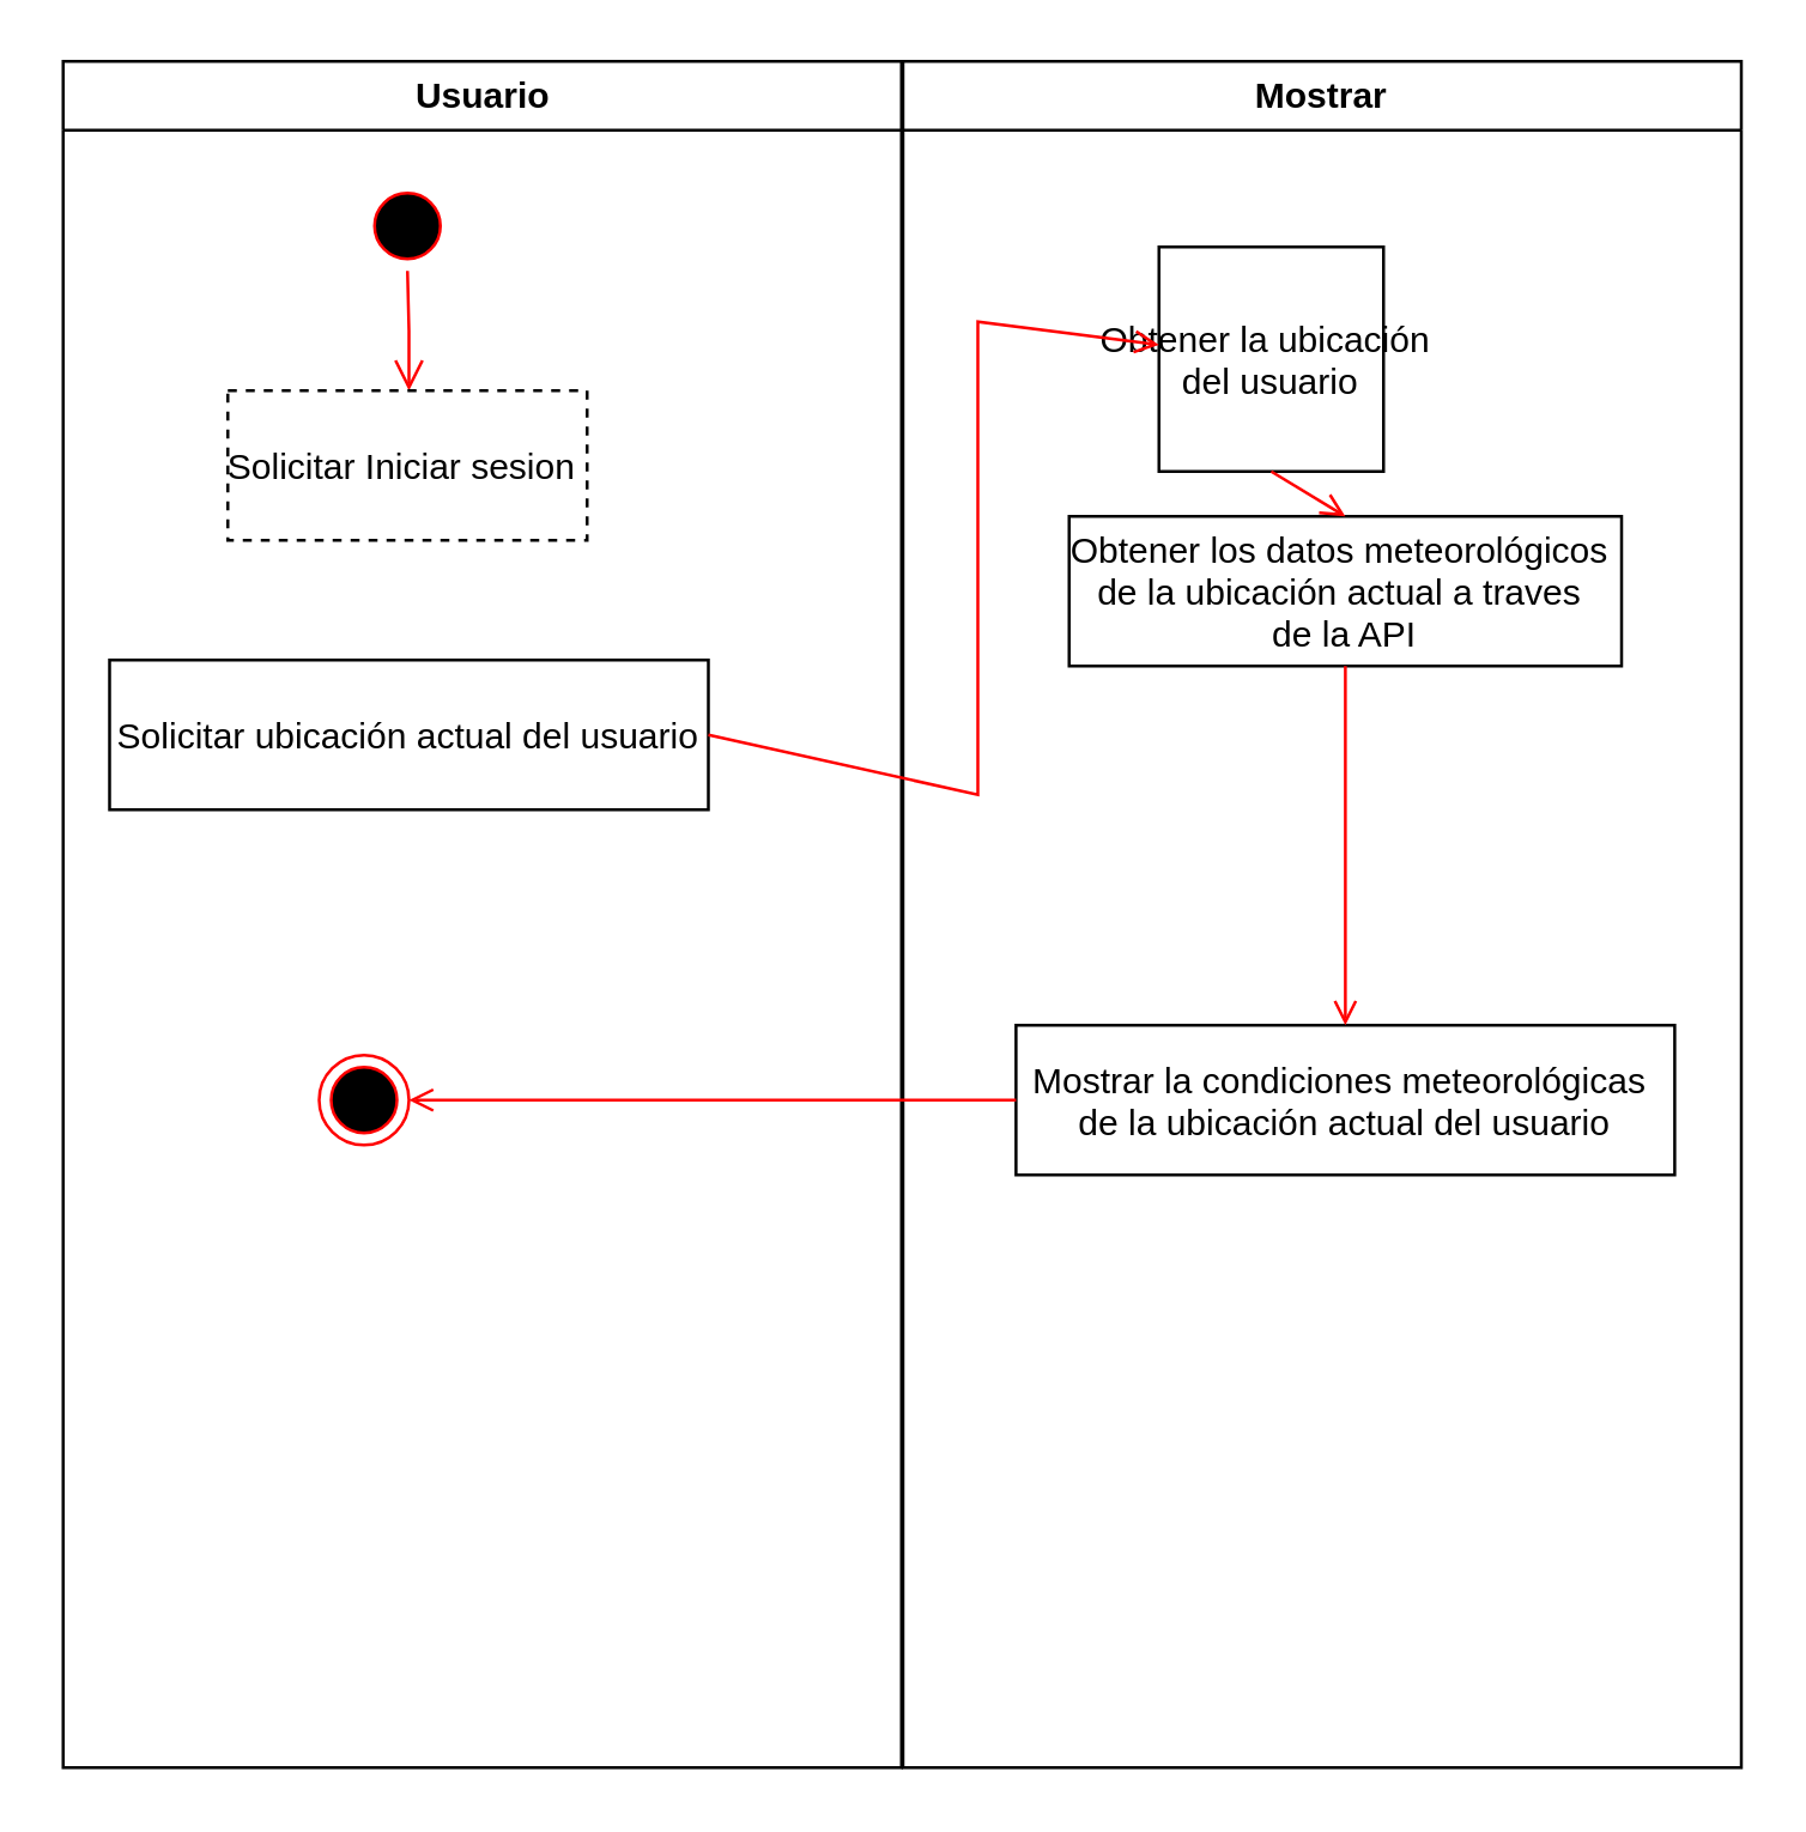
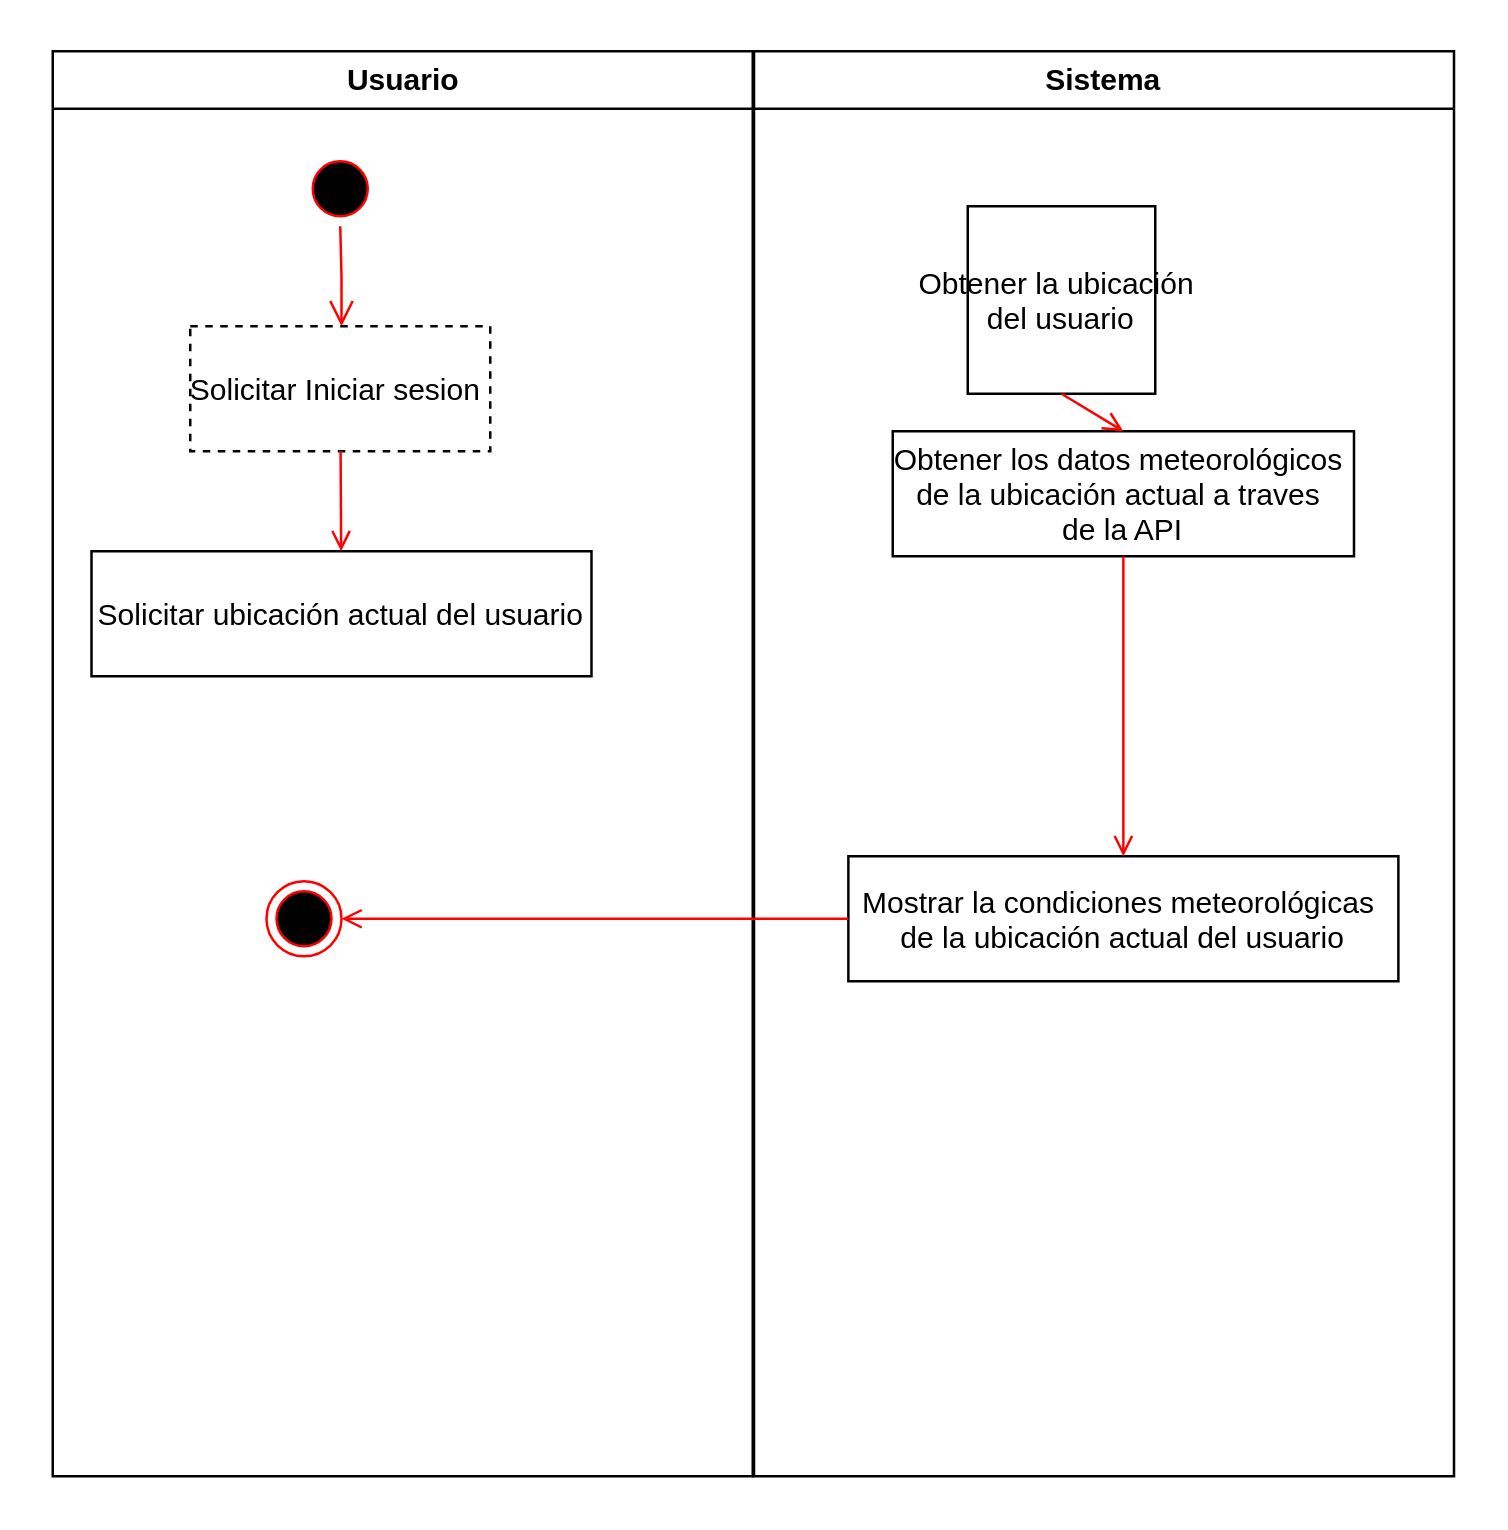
- <mxCell id="9" value="Mostrar" style="swimlane;whiteSpace=wrap" vertex="1" parent="1"><mxGeometry x="301" y="20" width="280" height="570" as="geometry" /></mxCell>
+ <mxCell id="9" value="Sistema" style="swimlane;whiteSpace=wrap" vertex="1" parent="1"><mxGeometry x="301" y="20" width="280" height="570" as="geometry" /></mxCell>
- <mxCell id="15" value="" style="endArrow=open;strokeColor=#FF0000;endFill=1;rounded=0;exitX=1;exitY=0.5;exitDx=0;exitDy=0;" edge="1" parent="1" source="6" target="10"><mxGeometry relative="1" as="geometry"><Array as="points"><mxPoint x="326" y="265" /><mxPoint x="326" y="107" /></Array></mxGeometry></mxCell>
+ <mxCell id="7" value="" style="endArrow=open;strokeColor=#FF0000;endFill=1;rounded=0" edge="1" parent="2" source="5" target="6"><mxGeometry relative="1" as="geometry" /></mxCell>
